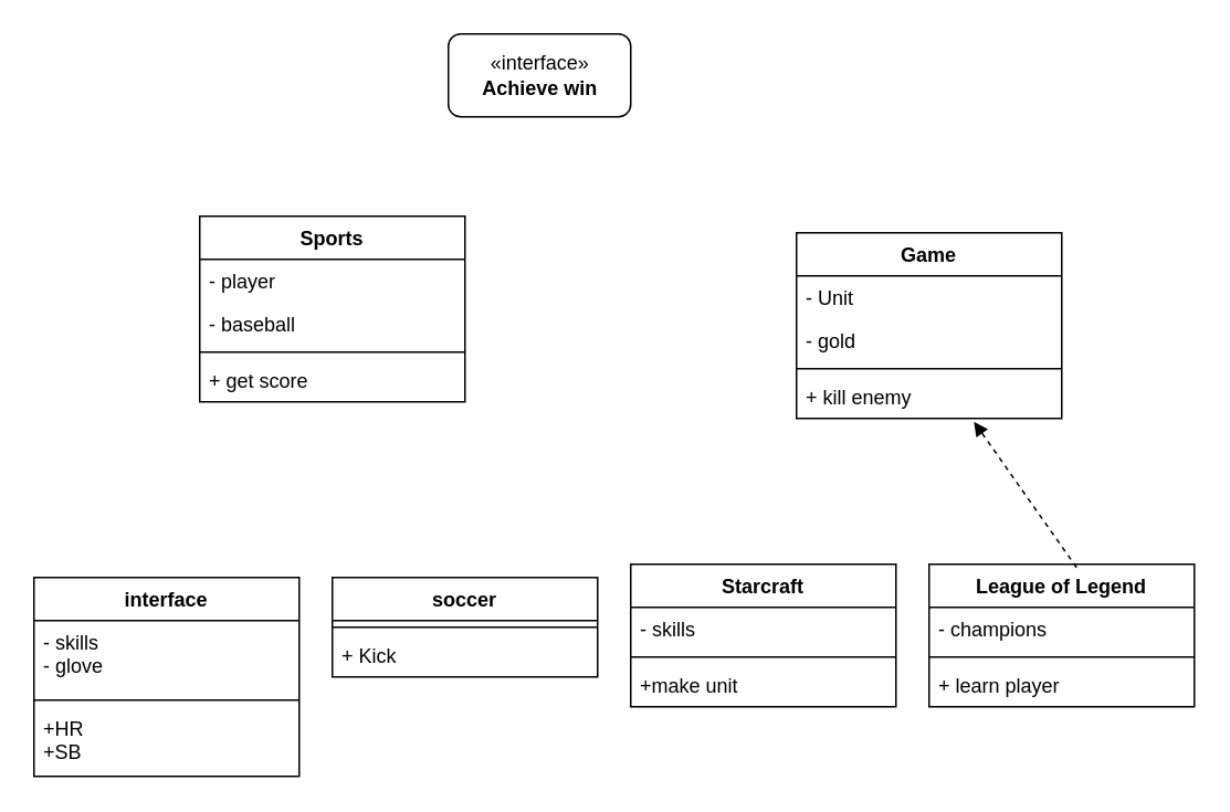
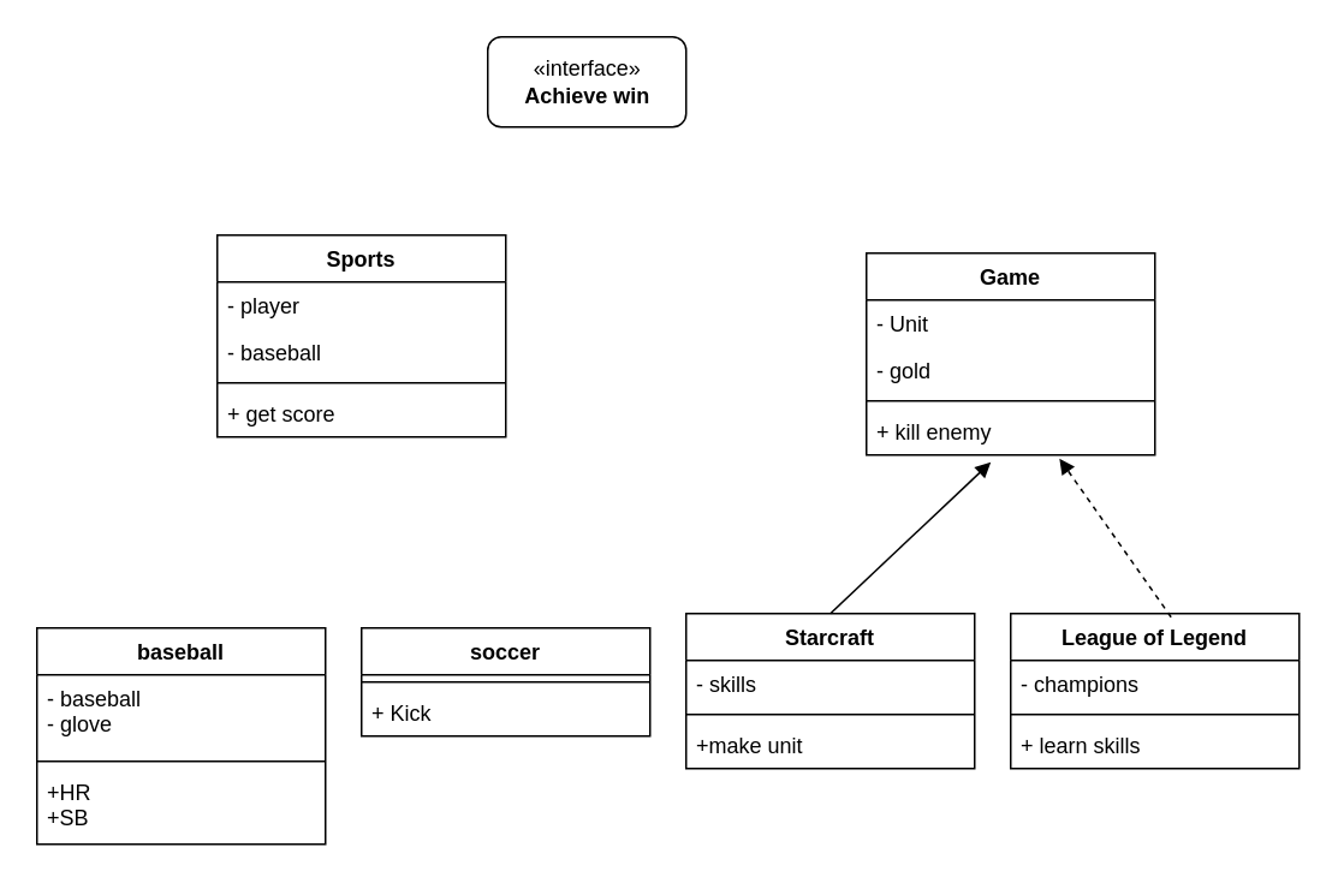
+ <mxCell id="28" value="" style="html=1;verticalAlign=bottom;endArrow=block;exitX=0.5;exitY=0;exitDx=0;exitDy=0;entryX=0.431;entryY=1.154;entryDx=0;entryDy=0;entryPerimeter=0;" edge="1" parent="1" source="24" target="19"><mxGeometry width="80" relative="1" as="geometry"><mxPoint x="630" y="302" as="sourcePoint" /><mxPoint x="564.08" y="220.002" as="targetPoint" /></mxGeometry></mxCell>
- <mxCell id="6" value="interface" style="swimlane;fontStyle=1;align=center;verticalAlign=top;childLayout=stackLayout;horizontal=1;startSize=26;horizontalStack=0;resizeParent=1;resizeParentMax=0;resizeLast=0;collapsible=1;marginBottom=0;" vertex="1" parent="1"><mxGeometry x="20" y="348" width="160" height="120" as="geometry" /></mxCell>
+ <mxCell id="6" value="baseball" style="swimlane;fontStyle=1;align=center;verticalAlign=top;childLayout=stackLayout;horizontal=1;startSize=26;horizontalStack=0;resizeParent=1;resizeParentMax=0;resizeLast=0;collapsible=1;marginBottom=0;" vertex="1" parent="1"><mxGeometry x="20" y="348" width="160" height="120" as="geometry" /></mxCell>
- <mxCell id="7" value="- skills&#10;- glove&#10;&#10;" style="text;strokeColor=none;fillColor=none;align=left;verticalAlign=top;spacingLeft=4;spacingRight=4;overflow=hidden;rotatable=0;points=[[0,0.5],[1,0.5]];portConstraint=eastwest;" vertex="1" parent="6"><mxGeometry y="26" width="160" height="44" as="geometry" /></mxCell>
+ <mxCell id="7" value="- baseball&#10;- glove&#10;&#10;" style="text;strokeColor=none;fillColor=none;align=left;verticalAlign=top;spacingLeft=4;spacingRight=4;overflow=hidden;rotatable=0;points=[[0,0.5],[1,0.5]];portConstraint=eastwest;" vertex="1" parent="6"><mxGeometry y="26" width="160" height="44" as="geometry" /></mxCell>
- <mxCell id="23" value="+ learn player" style="text;strokeColor=none;fillColor=none;align=left;verticalAlign=top;spacingLeft=4;spacingRight=4;overflow=hidden;rotatable=0;points=[[0,0.5],[1,0.5]];portConstraint=eastwest;" vertex="1" parent="20"><mxGeometry y="60" width="160" height="26" as="geometry" /></mxCell>
+ <mxCell id="23" value="+ learn skills" style="text;strokeColor=none;fillColor=none;align=left;verticalAlign=top;spacingLeft=4;spacingRight=4;overflow=hidden;rotatable=0;points=[[0,0.5],[1,0.5]];portConstraint=eastwest;" vertex="1" parent="20"><mxGeometry y="60" width="160" height="26" as="geometry" /></mxCell>
